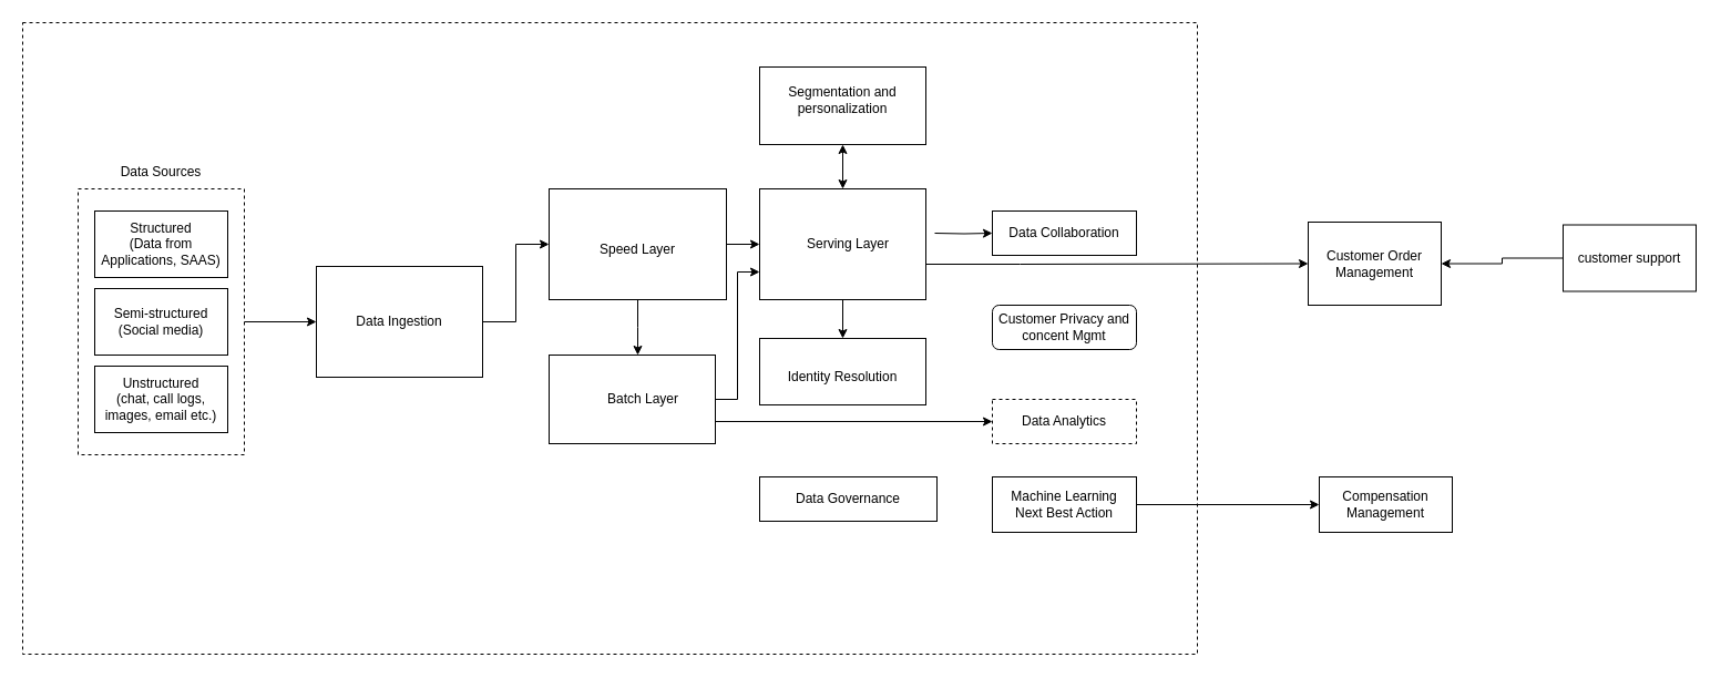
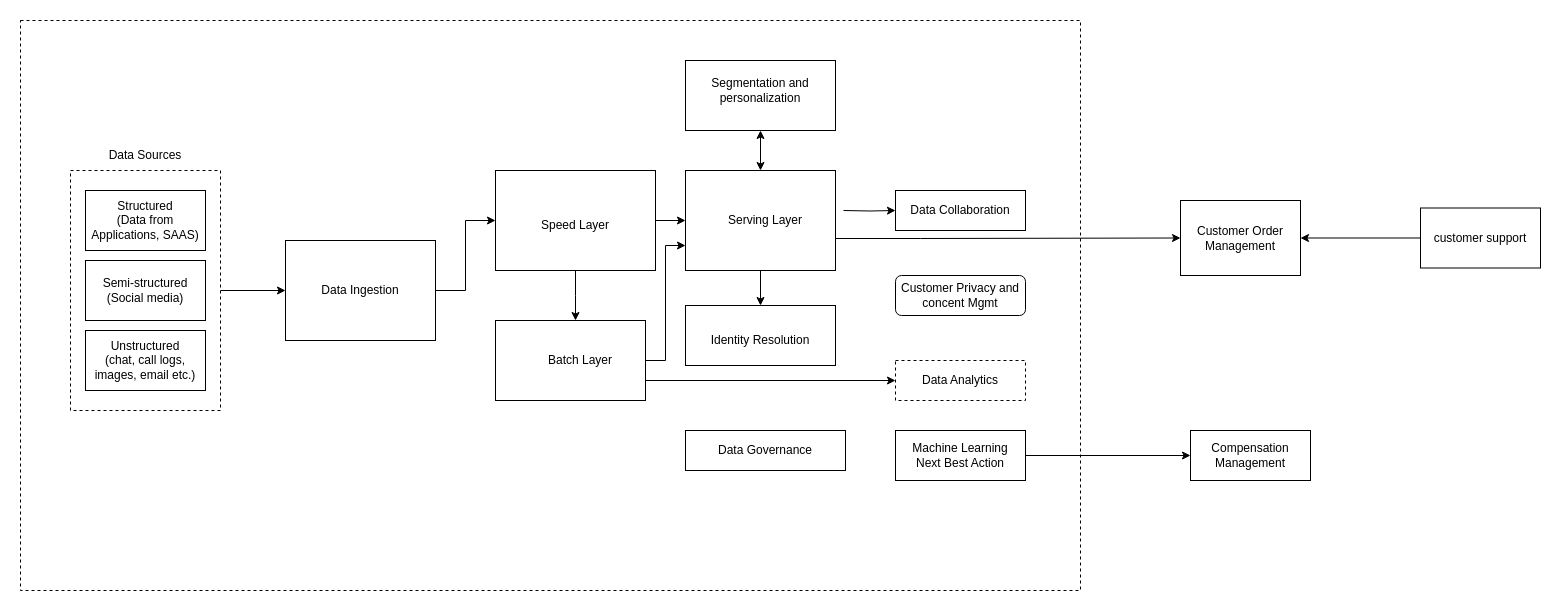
- <mxCell id="39" value="customer support" style="rounded=0;whiteSpace=wrap;html=1;" vertex="1" parent="1"><mxGeometry x="1410" y="202.5" width="120" height="60" as="geometry" /></mxCell>
+ <mxCell id="39" value="customer support" style="rounded=0;whiteSpace=wrap;html=1;" vertex="1" parent="1"><mxGeometry x="1420" y="207.5" width="120" height="60" as="geometry" /></mxCell>
